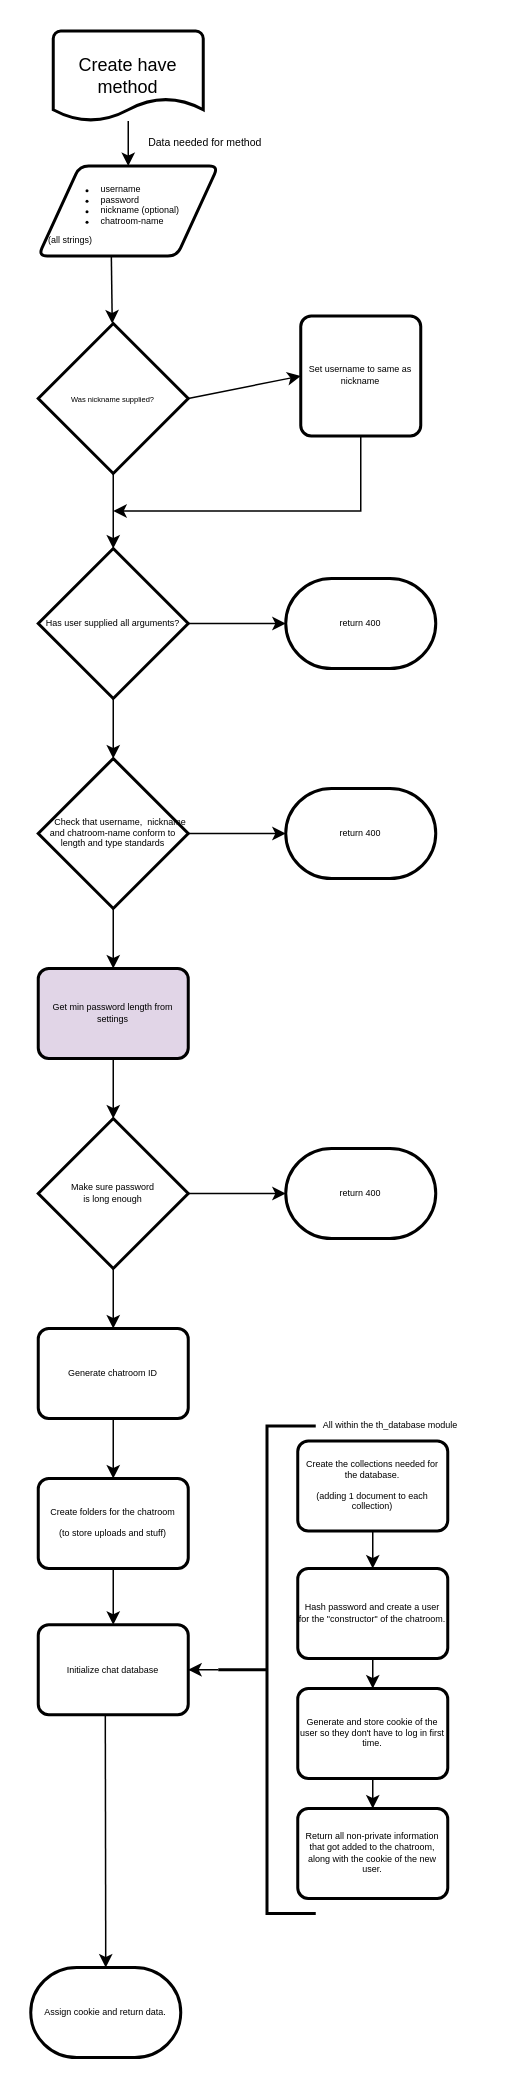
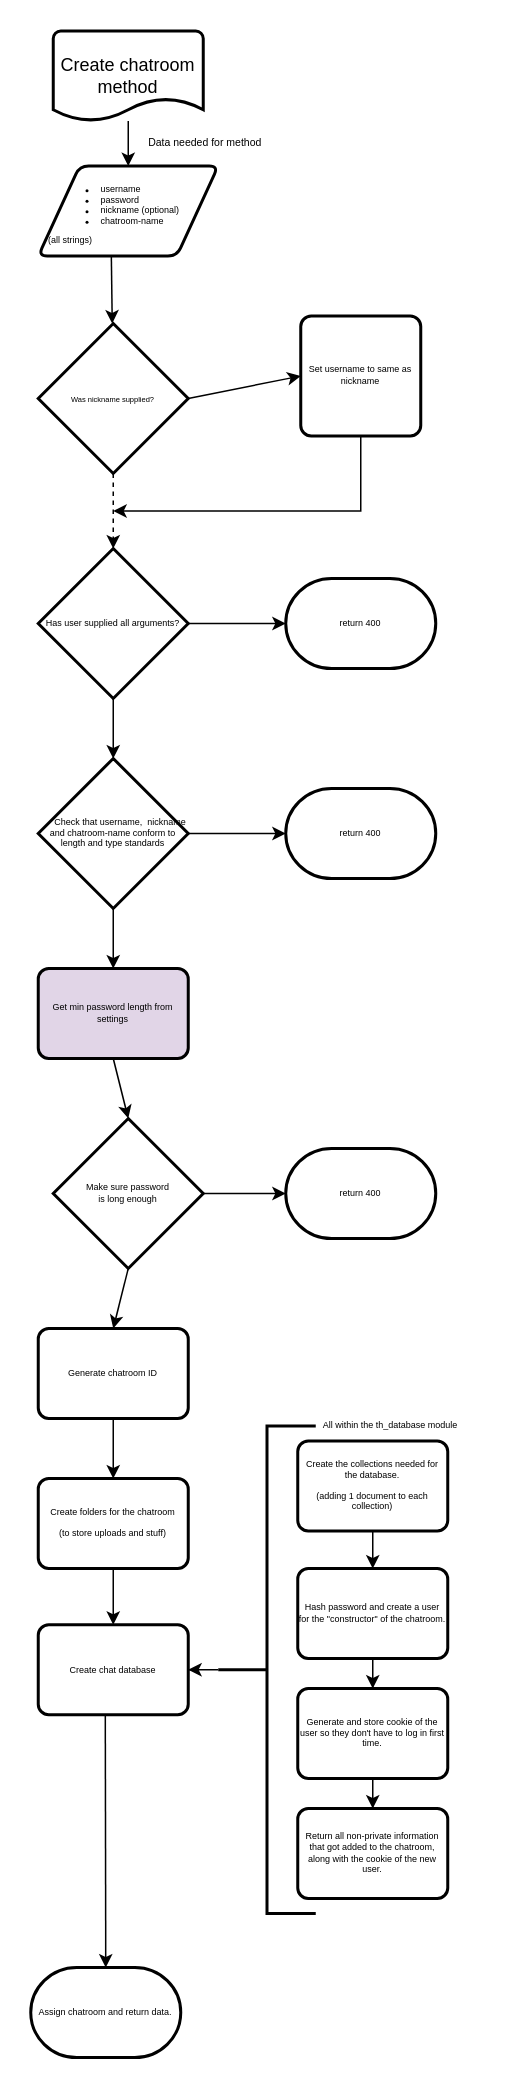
- <mxCell id="2" value="&lt;div&gt;Create have method&lt;/div&gt;" style="strokeWidth=2;html=1;shape=mxgraph.flowchart.document2;whiteSpace=wrap;size=0.25;" vertex="1" parent="1"><mxGeometry x="35" y="20" width="100" height="60" as="geometry" /></mxCell>
+ <mxCell id="2" value="&lt;div&gt;Create chatroom method&lt;/div&gt;" style="strokeWidth=2;html=1;shape=mxgraph.flowchart.document2;whiteSpace=wrap;size=0.25;" vertex="1" parent="1"><mxGeometry x="35" y="20" width="100" height="60" as="geometry" /></mxCell>
- <mxCell id="12" value="" style="endArrow=classic;html=1;rounded=0;fontSize=6;entryX=0.5;entryY=0;entryDx=0;entryDy=0;exitX=0.5;exitY=1;exitDx=0;exitDy=0;exitPerimeter=0;entryPerimeter=0;" edge="1" parent="1" source="5" target="18"><mxGeometry width="50" height="50" relative="1" as="geometry"><mxPoint x="95" y="325" as="sourcePoint" /><mxPoint x="75" y="375" as="targetPoint" /></mxGeometry></mxCell>
+ <mxCell id="12" value="" style="endArrow=classic;html=1;rounded=0;fontSize=6;entryX=0.5;entryY=0;entryDx=0;entryDy=0;exitX=0.5;exitY=1;exitDx=0;exitDy=0;exitPerimeter=0;entryPerimeter=0;dashed=1;" edge="1" parent="1" source="5" target="18"><mxGeometry width="50" height="50" relative="1" as="geometry"><mxPoint x="95" y="325" as="sourcePoint" /><mxPoint x="75" y="375" as="targetPoint" /></mxGeometry></mxCell>
- <mxCell id="19" value="&lt;div&gt;Make sure password &lt;br&gt;&lt;/div&gt;&lt;div&gt;is long enough&lt;/div&gt;" style="strokeWidth=2;html=1;shape=mxgraph.flowchart.decision;whiteSpace=wrap;fontSize=6;" vertex="1" parent="1"><mxGeometry x="25" y="745" width="100" height="100" as="geometry" /></mxCell>
+ <mxCell id="19" value="&lt;div&gt;Make sure password &lt;br&gt;&lt;/div&gt;&lt;div&gt;is long enough&lt;/div&gt;" style="strokeWidth=2;html=1;shape=mxgraph.flowchart.decision;whiteSpace=wrap;fontSize=6;" vertex="1" parent="1"><mxGeometry x="35" y="745" width="100" height="100" as="geometry" /></mxCell>
- <mxCell id="29" value="Initialize chat database" style="rounded=1;whiteSpace=wrap;html=1;absoluteArcSize=1;arcSize=14;strokeWidth=2;fontSize=6;" vertex="1" parent="1"><mxGeometry x="25" y="1082.5" width="100" height="60" as="geometry" /></mxCell>
+ <mxCell id="29" value="Create chat database" style="rounded=1;whiteSpace=wrap;html=1;absoluteArcSize=1;arcSize=14;strokeWidth=2;fontSize=6;" vertex="1" parent="1"><mxGeometry x="25" y="1082.5" width="100" height="60" as="geometry" /></mxCell>
- <mxCell id="42" value="Assign cookie and return data." style="strokeWidth=2;html=1;shape=mxgraph.flowchart.terminator;whiteSpace=wrap;fontSize=6;" vertex="1" parent="1"><mxGeometry x="20" y="1311" width="100" height="60" as="geometry" /></mxCell>
+ <mxCell id="42" value="Assign chatroom and return data." style="strokeWidth=2;html=1;shape=mxgraph.flowchart.terminator;whiteSpace=wrap;fontSize=6;" vertex="1" parent="1"><mxGeometry x="20" y="1311" width="100" height="60" as="geometry" /></mxCell>
